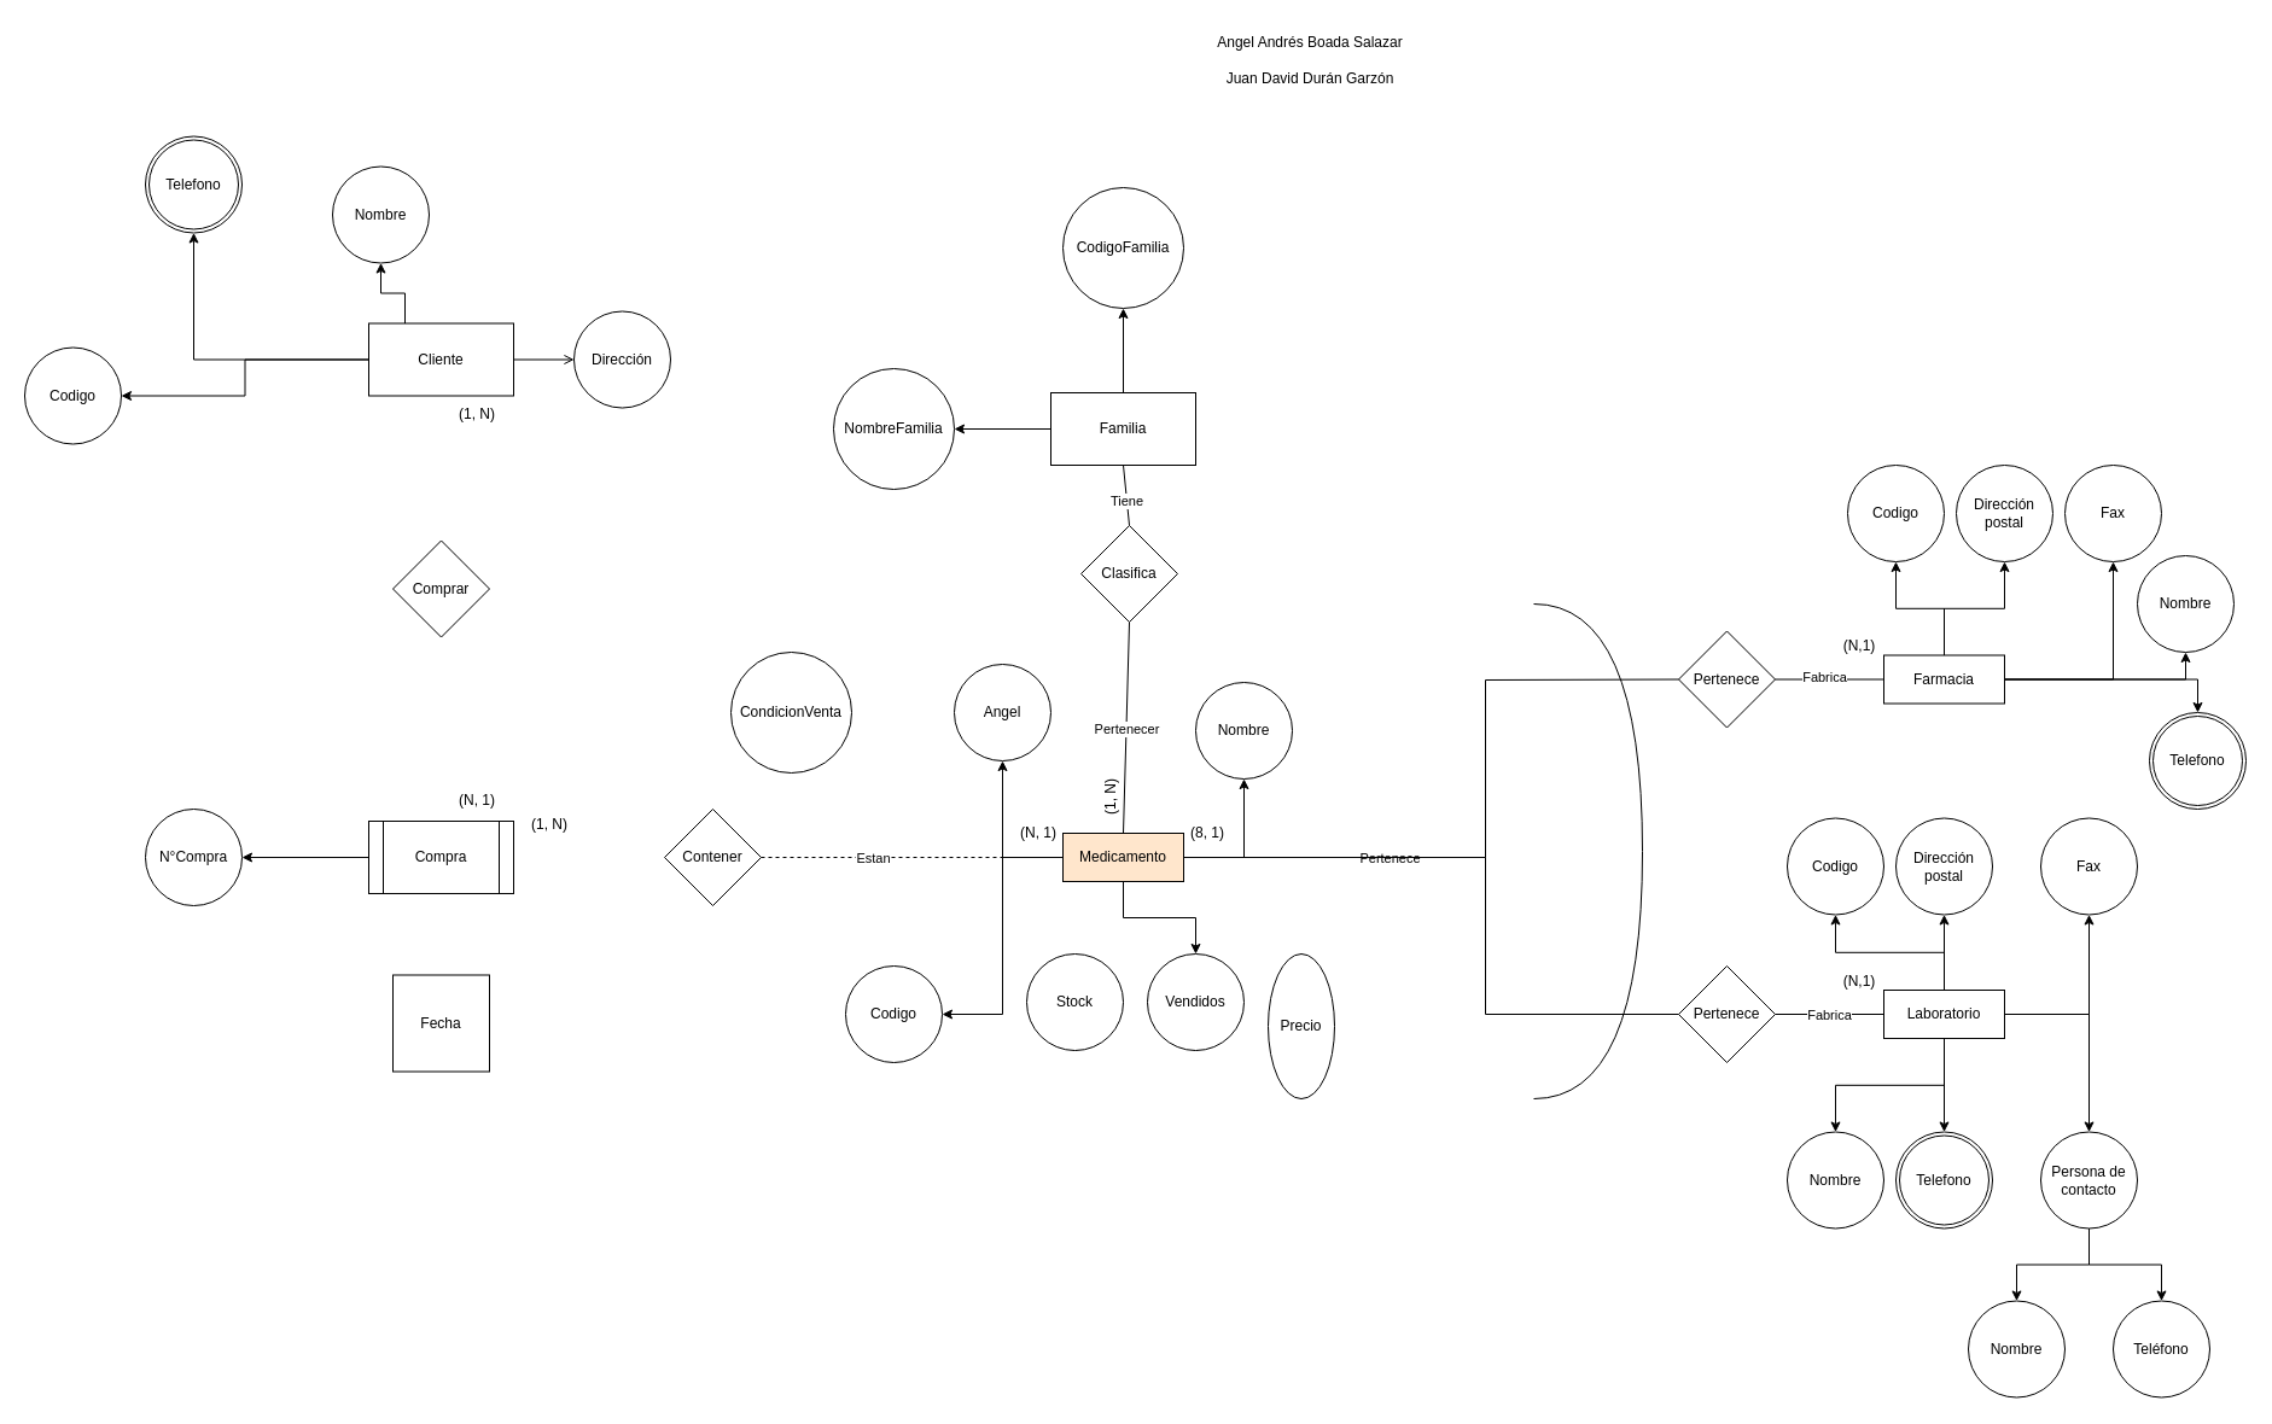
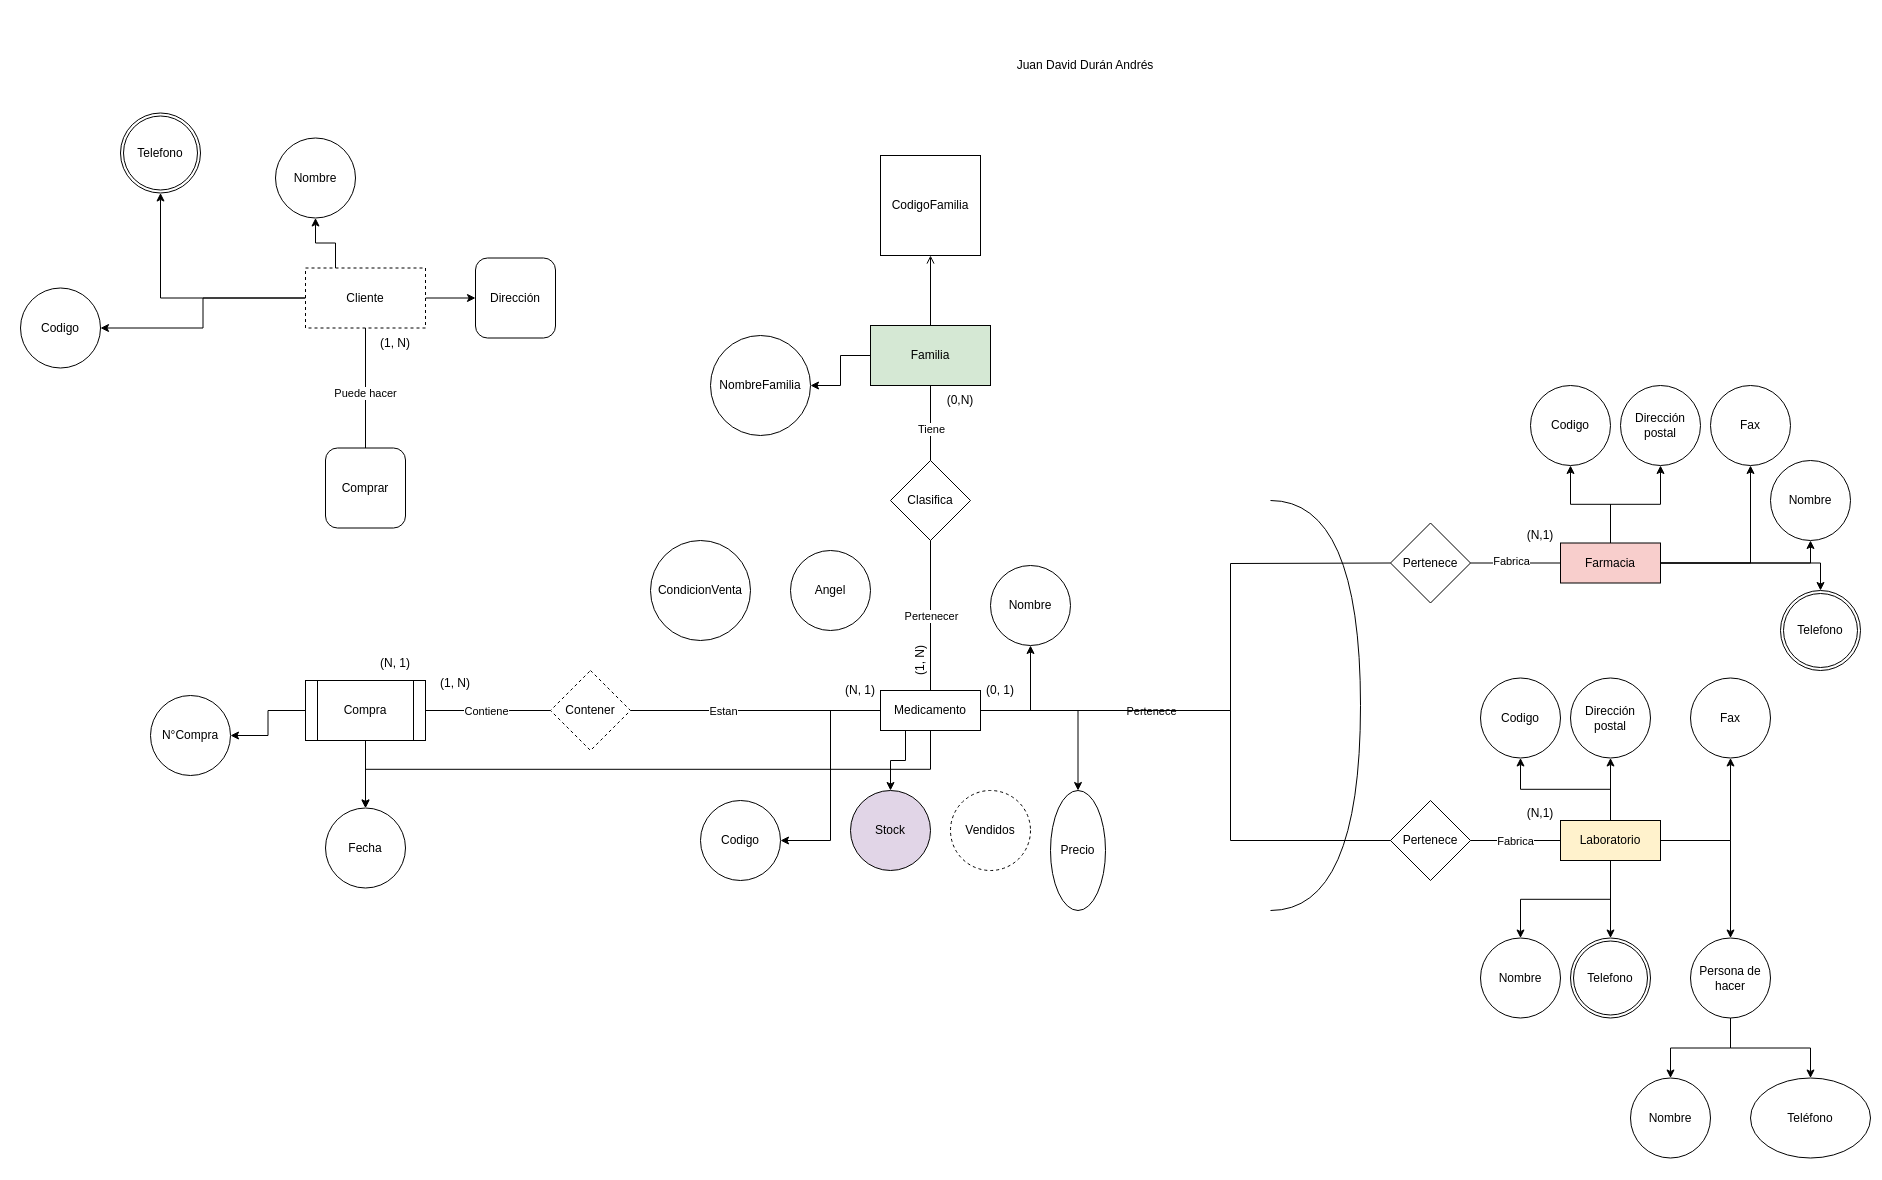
- <mxCell id="96" value="Angel Andrés Boada Salazar" style="text;html=1;align=center;verticalAlign=middle;whiteSpace=wrap;rounded=0;" vertex="1" parent="1"><mxGeometry x="1000" y="20" width="170" height="30" as="geometry" /></mxCell>
- <mxCell id="97" value="Juan David Durán Garzón" style="text;html=1;align=center;verticalAlign=middle;whiteSpace=wrap;rounded=0;" vertex="1" parent="1"><mxGeometry x="1000" y="50" width="170" height="30" as="geometry" /></mxCell>
+ <mxCell id="97" value="Juan David Durán Andrés" style="text;html=1;align=center;verticalAlign=middle;whiteSpace=wrap;rounded=0;" vertex="1" parent="1"><mxGeometry x="1000" y="50" width="170" height="30" as="geometry" /></mxCell>
- <mxCell id="39" value="CodigoFamilia" style="ellipse;whiteSpace=wrap;html=1;rounded=0;fillColor=light-dark(#FFFFFF,#2D2D4A);" vertex="1" parent="1"><mxGeometry x="880" y="155" width="100" height="100" as="geometry" /></mxCell>
+ <mxCell id="39" value="CodigoFamilia" style="whiteSpace=wrap;html=1;fillColor=light-dark(#FFFFFF,#2D2D4A);rounded=0;" vertex="1" parent="1"><mxGeometry x="880" y="155" width="100" height="100" as="geometry" /></mxCell>
- <mxCell id="15" value="" style="edgeStyle=orthogonalEdgeStyle;rounded=0;orthogonalLoop=1;jettySize=auto;html=1;" edge="1" parent="1" source="17" target="39"><mxGeometry relative="1" as="geometry" /></mxCell>
+ <mxCell id="15" value="" style="edgeStyle=orthogonalEdgeStyle;rounded=0;orthogonalLoop=1;jettySize=auto;html=1;endArrow=open;" edge="1" parent="1" source="17" target="39"><mxGeometry relative="1" as="geometry" /></mxCell>
- <mxCell id="22" value="Cliente" style="rounded=0;whiteSpace=wrap;html=1;" vertex="1" parent="1"><mxGeometry x="305" y="267.5" width="120" height="60" as="geometry" /></mxCell>
+ <mxCell id="22" value="Cliente" style="rounded=0;whiteSpace=wrap;html=1;dashed=1;" vertex="1" parent="1"><mxGeometry x="305" y="267.5" width="120" height="60" as="geometry" /></mxCell>
- <mxCell id="19" value="" style="edgeStyle=orthogonalEdgeStyle;rounded=0;orthogonalLoop=1;jettySize=auto;html=1;endArrow=open;" edge="1" parent="1" source="22" target="37"><mxGeometry relative="1" as="geometry" /></mxCell>
+ <mxCell id="19" value="" style="edgeStyle=orthogonalEdgeStyle;rounded=0;orthogonalLoop=1;jettySize=auto;html=1;" edge="1" parent="1" source="22" target="37"><mxGeometry relative="1" as="geometry" /></mxCell>
- <mxCell id="37" value="Dirección" style="ellipse;whiteSpace=wrap;html=1;rounded=0;" vertex="1" parent="1"><mxGeometry x="475" y="257.5" width="80" height="80" as="geometry" /></mxCell>
+ <mxCell id="37" value="Dirección" style="whiteSpace=wrap;html=1;rounded=1;" vertex="1" parent="1"><mxGeometry x="475" y="257.5" width="80" height="80" as="geometry" /></mxCell>
- <mxCell id="40" value="NombreFamilia" style="ellipse;whiteSpace=wrap;html=1;rounded=0;" vertex="1" parent="1"><mxGeometry x="690" y="305" width="100" height="100" as="geometry" /></mxCell>
+ <mxCell id="40" value="NombreFamilia" style="ellipse;whiteSpace=wrap;html=1;rounded=0;" vertex="1" parent="1"><mxGeometry x="710" y="335" width="100" height="100" as="geometry" /></mxCell>
- <mxCell id="17" value="Familia" style="rounded=0;whiteSpace=wrap;html=1;" vertex="1" parent="1"><mxGeometry x="870" y="325" width="120" height="60" as="geometry" /></mxCell>
+ <mxCell id="17" value="Familia" style="rounded=0;whiteSpace=wrap;html=1;fillColor=#d5e8d4;" vertex="1" parent="1"><mxGeometry x="870" y="325" width="120" height="60" as="geometry" /></mxCell>
+ <mxCell id="65" value="" style="endArrow=none;html=1;rounded=0;entryX=0.5;entryY=1;entryDx=0;entryDy=0;exitX=0.5;exitY=0;exitDx=0;exitDy=0;" edge="1" parent="1" source="64" target="22"><mxGeometry width="50" height="50" relative="1" as="geometry"><mxPoint x="350" y="437.5" as="sourcePoint" /><mxPoint x="400" y="387.5" as="targetPoint" /></mxGeometry></mxCell>
+ <mxCell id="66" value="Puede hacer" style="edgeLabel;html=1;align=center;verticalAlign=middle;resizable=0;points=[];" vertex="1" connectable="0" parent="65"><mxGeometry x="-0.085" y="1" relative="1" as="geometry"><mxPoint as="offset" /></mxGeometry></mxCell>
+ <mxCell id="63" value="(0,N)" style="text;html=1;align=center;verticalAlign=middle;whiteSpace=wrap;rounded=0;" vertex="1" parent="1"><mxGeometry x="930" y="385" width="60" height="30" as="geometry" /></mxCell>
- <mxCell id="58" value="Clasifica" style="rhombus;whiteSpace=wrap;html=1;" vertex="1" parent="1"><mxGeometry x="895" y="435" width="80" height="80" as="geometry" /></mxCell>
+ <mxCell id="58" value="Clasifica" style="rhombus;whiteSpace=wrap;html=1;" vertex="1" parent="1"><mxGeometry x="890" y="460" width="80" height="80" as="geometry" /></mxCell>
- <mxCell id="64" value="Comprar" style="rhombus;whiteSpace=wrap;html=1;" vertex="1" parent="1"><mxGeometry x="325" y="447.5" width="80" height="80" as="geometry" /></mxCell>
+ <mxCell id="64" value="Comprar" style="whiteSpace=wrap;html=1;rounded=1;" vertex="1" parent="1"><mxGeometry x="325" y="447.5" width="80" height="80" as="geometry" /></mxCell>
- <mxCell id="85" value="Farmacia" style="whiteSpace=wrap;html=1;align=center;" vertex="1" parent="1"><mxGeometry x="1560" y="542.5" width="100" height="40" as="geometry" /></mxCell>
+ <mxCell id="85" value="Farmacia" style="whiteSpace=wrap;html=1;align=center;fillColor=#f8cecc;" vertex="1" parent="1"><mxGeometry x="1560" y="542.5" width="100" height="40" as="geometry" /></mxCell>
- <mxCell id="32" value="CondicionVenta" style="ellipse;whiteSpace=wrap;html=1;" vertex="1" parent="1"><mxGeometry x="605" y="540" width="100" height="100" as="geometry" /></mxCell>
+ <mxCell id="32" value="CondicionVenta" style="ellipse;whiteSpace=wrap;html=1;" vertex="1" parent="1"><mxGeometry x="650" y="540" width="100" height="100" as="geometry" /></mxCell>
- <mxCell id="4" value="" style="edgeStyle=orthogonalEdgeStyle;rounded=0;orthogonalLoop=1;jettySize=auto;html=1;" edge="1" parent="1" source="8" target="28"><mxGeometry relative="1" as="geometry" /></mxCell>
- <mxCell id="76" value="(8, 1)" style="text;html=1;align=center;verticalAlign=middle;whiteSpace=wrap;rounded=0;" vertex="1" parent="1"><mxGeometry x="970" y="675" width="60" height="30" as="geometry" /></mxCell>
+ <mxCell id="76" value="(0, 1)" style="text;html=1;align=center;verticalAlign=middle;whiteSpace=wrap;rounded=0;" vertex="1" parent="1"><mxGeometry x="970" y="675" width="60" height="30" as="geometry" /></mxCell>
- <mxCell id="48" value="N°Compra" style="ellipse;whiteSpace=wrap;html=1;fillColor=light-dark(#FFFFFF,#2D2D4A);" vertex="1" parent="1"><mxGeometry x="120" y="670" width="80" height="80" as="geometry" /></mxCell>
+ <mxCell id="48" value="N°Compra" style="ellipse;whiteSpace=wrap;html=1;fillColor=light-dark(#FFFFFF,#2D2D4A);" vertex="1" parent="1"><mxGeometry x="150" y="695" width="80" height="80" as="geometry" /></mxCell>
+ <mxCell id="69" value="" style="endArrow=none;html=1;rounded=0;exitX=1;exitY=0.5;exitDx=0;exitDy=0;entryX=0;entryY=0.5;entryDx=0;entryDy=0;" edge="1" parent="1" source="25" target="68"><mxGeometry width="50" height="50" relative="1" as="geometry"><mxPoint x="520" y="970" as="sourcePoint" /><mxPoint x="570" y="920" as="targetPoint" /><Array as="points" /></mxGeometry></mxCell>
+ <mxCell id="70" value="&lt;div&gt;Contiene&lt;/div&gt;" style="edgeLabel;html=1;align=center;verticalAlign=middle;resizable=0;points=[];" vertex="1" connectable="0" parent="69"><mxGeometry y="-4" relative="1" as="geometry"><mxPoint x="-3" y="-4" as="offset" /></mxGeometry></mxCell>
- <mxCell id="68" value="Contener" style="rhombus;whiteSpace=wrap;html=1;" vertex="1" parent="1"><mxGeometry x="550" y="670" width="80" height="80" as="geometry" /></mxCell>
+ <mxCell id="68" value="Contener" style="rhombus;whiteSpace=wrap;html=1;dashed=1;" vertex="1" parent="1"><mxGeometry x="550" y="670" width="80" height="80" as="geometry" /></mxCell>
- <mxCell id="71" value="" style="endArrow=none;html=1;rounded=0;exitX=1;exitY=0.5;exitDx=0;exitDy=0;entryX=0;entryY=0.5;entryDx=0;entryDy=0;dashed=1;" edge="1" parent="1" source="68" target="8"><mxGeometry width="50" height="50" relative="1" as="geometry"><mxPoint x="550" y="750" as="sourcePoint" /><mxPoint x="600" y="700" as="targetPoint" /></mxGeometry></mxCell>
+ <mxCell id="71" value="" style="endArrow=none;html=1;rounded=0;exitX=1;exitY=0.5;exitDx=0;exitDy=0;entryX=0;entryY=0.5;entryDx=0;entryDy=0;" edge="1" parent="1" source="68" target="8"><mxGeometry width="50" height="50" relative="1" as="geometry"><mxPoint x="550" y="750" as="sourcePoint" /><mxPoint x="600" y="700" as="targetPoint" /></mxGeometry></mxCell>
- <mxCell id="8" value="&lt;div&gt;Medicamento&lt;/div&gt;" style="whiteSpace=wrap;html=1;align=center;fillColor=#ffe6cc;" vertex="1" parent="1"><mxGeometry x="880" y="690" width="100" height="40" as="geometry" /></mxCell>
+ <mxCell id="8" value="&lt;div&gt;Medicamento&lt;/div&gt;" style="whiteSpace=wrap;html=1;align=center;" vertex="1" parent="1"><mxGeometry x="880" y="690" width="100" height="40" as="geometry" /></mxCell>
+ <mxCell id="7" style="edgeStyle=orthogonalEdgeStyle;rounded=0;orthogonalLoop=1;jettySize=auto;html=1;exitX=1;exitY=0.5;exitDx=0;exitDy=0;entryX=0.5;entryY=0;entryDx=0;entryDy=0;" edge="1" parent="1" source="8" target="31"><mxGeometry relative="1" as="geometry" /></mxCell>
+ <mxCell id="23" style="edgeStyle=orthogonalEdgeStyle;rounded=0;orthogonalLoop=1;jettySize=auto;html=1;exitX=0.5;exitY=1;exitDx=0;exitDy=0;" edge="1" parent="1" source="25" target="47"><mxGeometry relative="1" as="geometry" /></mxCell>
+ <mxCell id="5" style="edgeStyle=orthogonalEdgeStyle;rounded=0;orthogonalLoop=1;jettySize=auto;html=1;exitX=0.25;exitY=1;exitDx=0;exitDy=0;entryX=0.5;entryY=0;entryDx=0;entryDy=0;" edge="1" parent="1" source="8" target="29"><mxGeometry relative="1" as="geometry" /></mxCell>
- <mxCell id="6" style="edgeStyle=orthogonalEdgeStyle;rounded=0;orthogonalLoop=1;jettySize=auto;html=1;exitX=0.5;exitY=1;exitDx=0;exitDy=0;entryX=0.5;entryY=0;entryDx=0;entryDy=0;" edge="1" parent="1" source="8" target="30"><mxGeometry relative="1" as="geometry" /></mxCell>
+ <mxCell id="6" style="edgeStyle=orthogonalEdgeStyle;rounded=0;orthogonalLoop=1;jettySize=auto;html=1;exitX=0.5;exitY=1;exitDx=0;exitDy=0;" edge="1" parent="1" source="8" target="47"><mxGeometry relative="1" as="geometry" /></mxCell>
- <mxCell id="29" value="Stock" style="ellipse;whiteSpace=wrap;html=1;" vertex="1" parent="1"><mxGeometry x="850" y="790" width="80" height="80" as="geometry" /></mxCell>
+ <mxCell id="29" value="Stock" style="ellipse;whiteSpace=wrap;html=1;fillColor=#e1d5e7;" vertex="1" parent="1"><mxGeometry x="850" y="790" width="80" height="80" as="geometry" /></mxCell>
- <mxCell id="30" value="Vendidos" style="ellipse;whiteSpace=wrap;html=1;" vertex="1" parent="1"><mxGeometry x="950" y="790" width="80" height="80" as="geometry" /></mxCell>
+ <mxCell id="30" value="Vendidos" style="ellipse;whiteSpace=wrap;html=1;dashed=1;" vertex="1" parent="1"><mxGeometry x="950" y="790" width="80" height="80" as="geometry" /></mxCell>
- <mxCell id="14" value="Laboratorio" style="whiteSpace=wrap;html=1;align=center;" vertex="1" parent="1"><mxGeometry x="1560" y="820" width="100" height="40" as="geometry" /></mxCell>
+ <mxCell id="14" value="Laboratorio" style="whiteSpace=wrap;html=1;align=center;fillColor=#fff2cc;" vertex="1" parent="1"><mxGeometry x="1560" y="820" width="100" height="40" as="geometry" /></mxCell>
- <mxCell id="47" value="Fecha" style="whiteSpace=wrap;html=1;rounded=0;" vertex="1" parent="1"><mxGeometry x="325" y="807.5" width="80" height="80" as="geometry" /></mxCell>
+ <mxCell id="47" value="Fecha" style="ellipse;whiteSpace=wrap;html=1;" vertex="1" parent="1"><mxGeometry x="325" y="807.5" width="80" height="80" as="geometry" /></mxCell>
- <mxCell id="44" value="&lt;div&gt;Persona de contacto&lt;/div&gt;" style="ellipse;whiteSpace=wrap;html=1;" vertex="1" parent="1"><mxGeometry x="1690" y="937.5" width="80" height="80" as="geometry" /></mxCell>
+ <mxCell id="44" value="&lt;div&gt;Persona de hacer&lt;/div&gt;" style="ellipse;whiteSpace=wrap;html=1;" vertex="1" parent="1"><mxGeometry x="1690" y="937.5" width="80" height="80" as="geometry" /></mxCell>
- <mxCell id="50" value="&lt;div&gt;Teléfono&lt;/div&gt;" style="ellipse;whiteSpace=wrap;html=1;" vertex="1" parent="1"><mxGeometry x="1750" y="1077.5" width="80" height="80" as="geometry" /></mxCell>
+ <mxCell id="50" value="&lt;div&gt;Teléfono&lt;/div&gt;" style="ellipse;whiteSpace=wrap;html=1;" vertex="1" parent="1"><mxGeometry x="1750" y="1077.5" width="120" height="80" as="geometry" /></mxCell>
